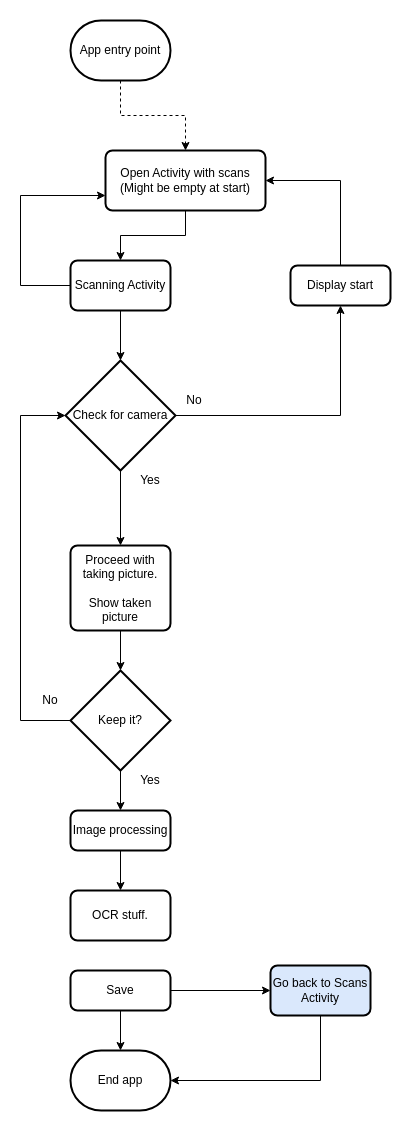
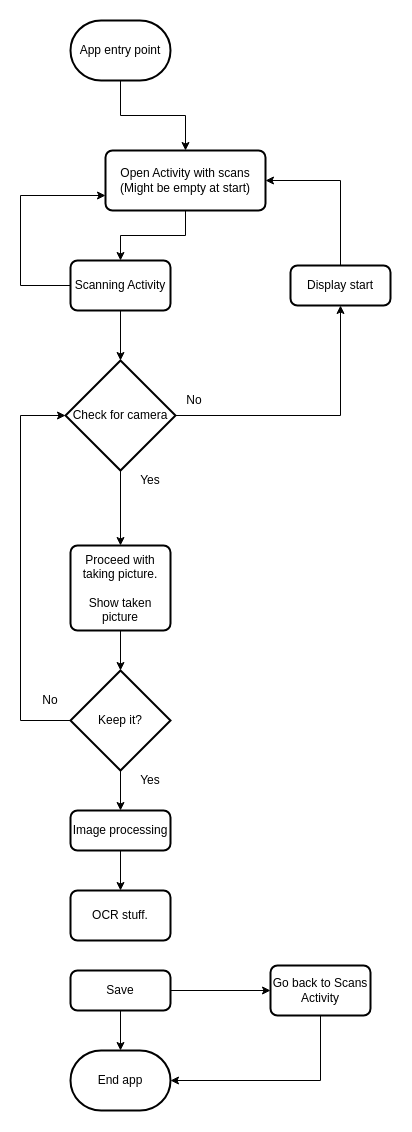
- <mxCell id="3" value="" style="edgeStyle=orthogonalEdgeStyle;rounded=0;orthogonalLoop=1;jettySize=auto;html=1;dashed=1;" edge="1" parent="1" source="4" target="6"><mxGeometry relative="1" as="geometry" /></mxCell>
+ <mxCell id="3" value="" style="edgeStyle=orthogonalEdgeStyle;rounded=0;orthogonalLoop=1;jettySize=auto;html=1;" edge="1" parent="1" source="4" target="6"><mxGeometry relative="1" as="geometry" /></mxCell>
- <mxCell id="26" value="Go back to Scans Activity" style="rounded=1;whiteSpace=wrap;html=1;absoluteArcSize=1;arcSize=14;strokeWidth=2;fillColor=#dae8fc;" vertex="1" parent="1"><mxGeometry x="270" y="965" width="100" height="50" as="geometry" /></mxCell>
+ <mxCell id="26" value="Go back to Scans Activity" style="rounded=1;whiteSpace=wrap;html=1;absoluteArcSize=1;arcSize=14;strokeWidth=2;" vertex="1" parent="1"><mxGeometry x="270" y="965" width="100" height="50" as="geometry" /></mxCell>
